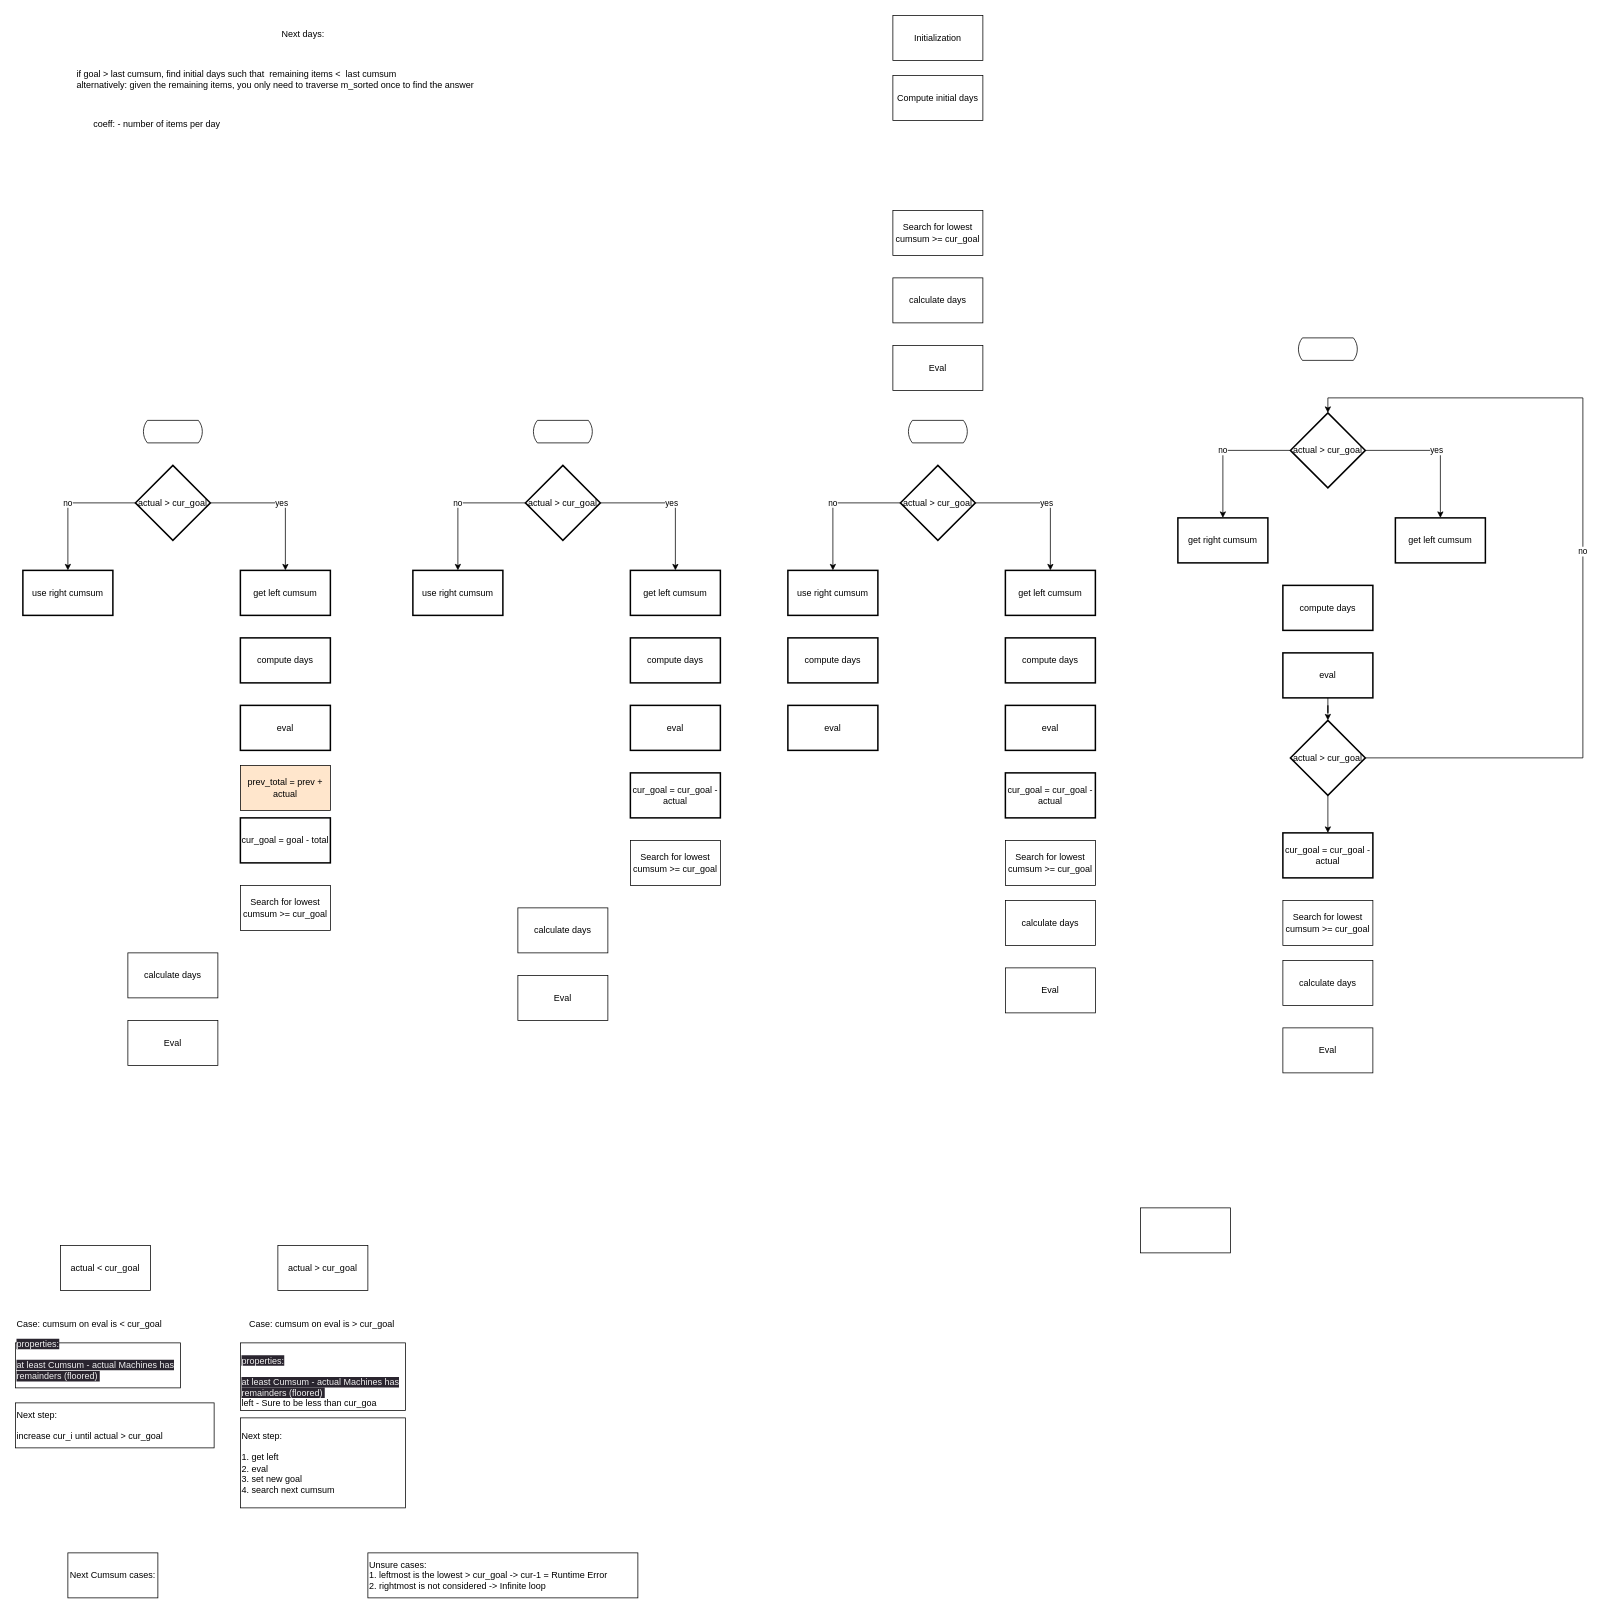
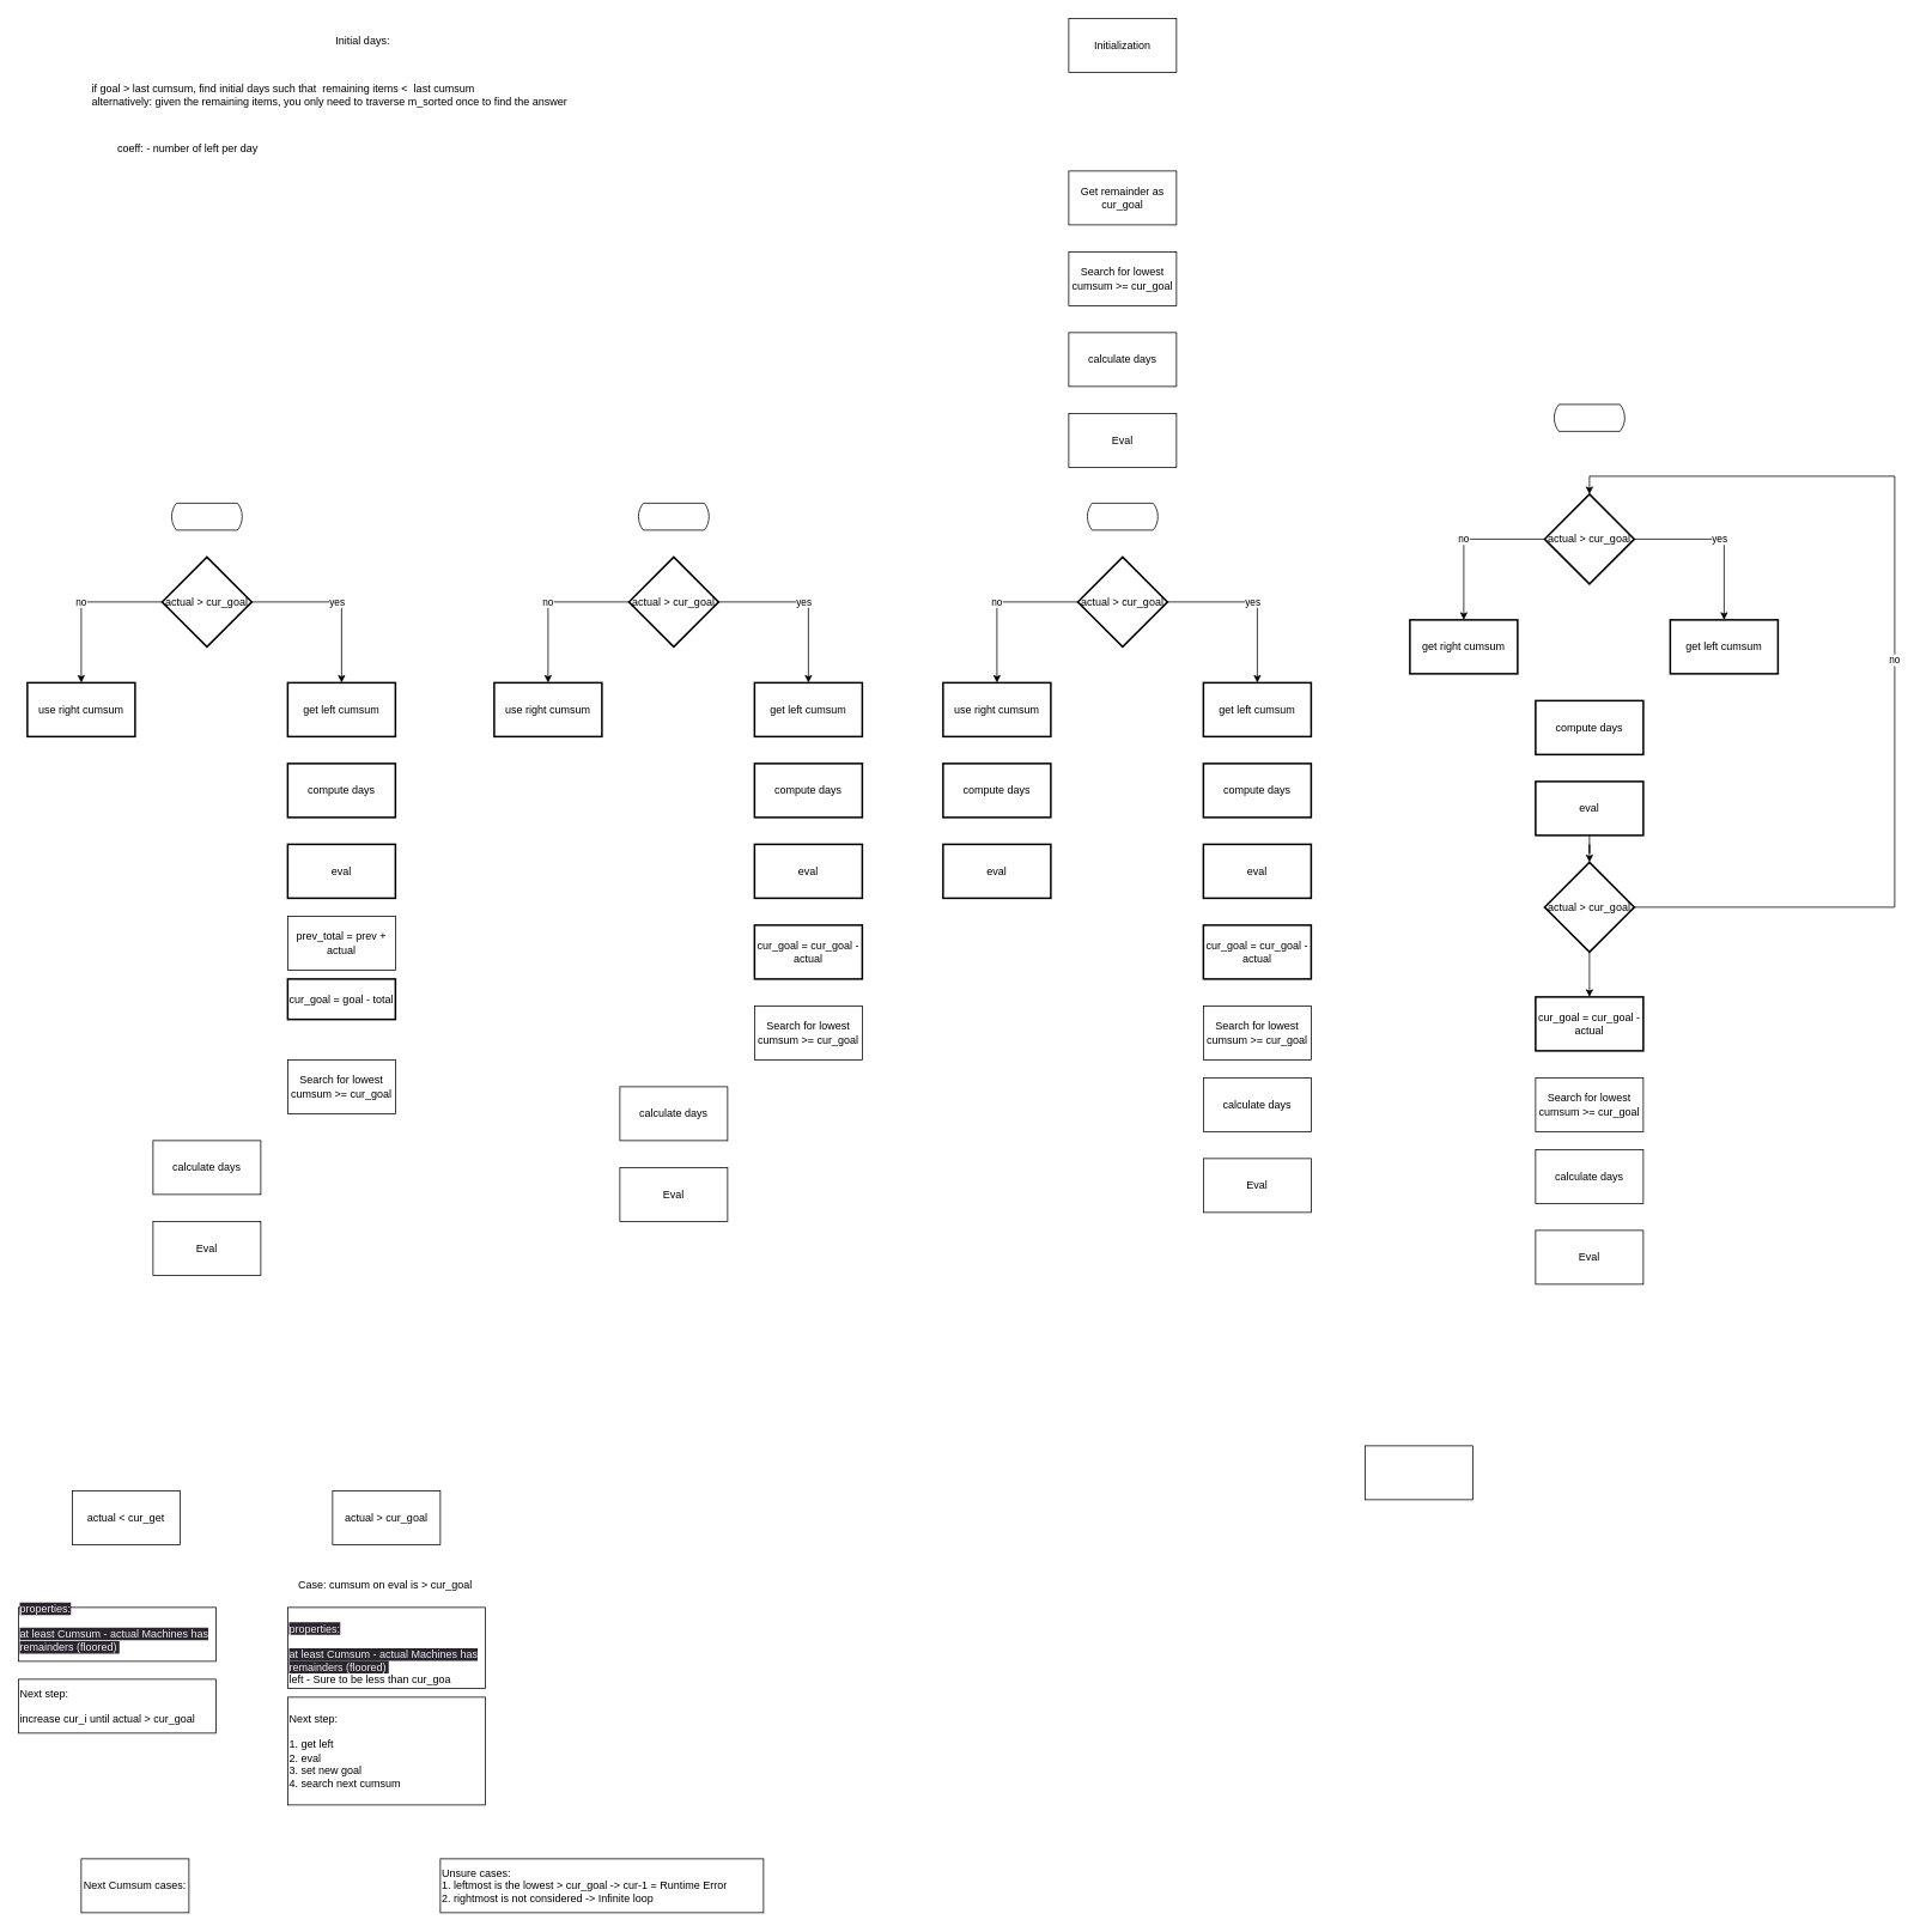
- <mxCell id="73" value="Next days:&amp;nbsp;" style="text;html=1;align=center;verticalAlign=middle;resizable=0;points=[];autosize=1;strokeColor=none;fillColor=none;" vertex="1" parent="1"><mxGeometry x="360" y="30" width="90" height="30" as="geometry" /></mxCell>
+ <mxCell id="73" value="Initial days:&amp;nbsp;" style="text;html=1;align=center;verticalAlign=middle;resizable=0;points=[];autosize=1;strokeColor=none;fillColor=none;" vertex="1" parent="1"><mxGeometry x="360" y="30" width="90" height="30" as="geometry" /></mxCell>
- <mxCell id="4" value="Compute initial days" style="rounded=0;whiteSpace=wrap;html=1;" vertex="1" parent="1"><mxGeometry x="1190" y="100" width="120" height="60" as="geometry" /></mxCell>
- <mxCell id="75" value="coeff: - number of items per day&amp;nbsp;" style="text;html=1;align=center;verticalAlign=middle;resizable=0;points=[];autosize=1;strokeColor=none;fillColor=none;" vertex="1" parent="1"><mxGeometry x="110" y="150" width="200" height="30" as="geometry" /></mxCell>
+ <mxCell id="75" value="coeff: - number of left per day&amp;nbsp;" style="text;html=1;align=center;verticalAlign=middle;resizable=0;points=[];autosize=1;strokeColor=none;fillColor=none;" vertex="1" parent="1"><mxGeometry x="110" y="150" width="200" height="30" as="geometry" /></mxCell>
+ <mxCell id="3" value="Get remainder as cur_goal" style="rounded=0;whiteSpace=wrap;html=1;" vertex="1" parent="1"><mxGeometry x="1190" y="190" width="120" height="60" as="geometry" /></mxCell>
- <mxCell id="62" value="prev_total = prev + actual" style="rounded=0;whiteSpace=wrap;html=1;fillColor=#ffe6cc;" vertex="1" parent="1"><mxGeometry x="320" y="1020" width="120" height="60" as="geometry" /></mxCell>
+ <mxCell id="62" value="prev_total = prev + actual" style="rounded=0;whiteSpace=wrap;html=1;" vertex="1" parent="1"><mxGeometry x="320" y="1020" width="120" height="60" as="geometry" /></mxCell>
- <mxCell id="57" value="cur_goal = goal - total" style="whiteSpace=wrap;html=1;strokeWidth=2;" vertex="1" parent="1"><mxGeometry x="320" y="1090" width="120" height="60" as="geometry" /></mxCell>
+ <mxCell id="57" value="cur_goal = goal - total" style="whiteSpace=wrap;html=1;strokeWidth=2;" vertex="1" parent="1"><mxGeometry x="320" y="1090" width="120" height="45" as="geometry" /></mxCell>
- <mxCell id="64" value="actual &amp;lt; cur_goal" style="whiteSpace=wrap;html=1;" vertex="1" parent="1"><mxGeometry x="80" y="1660" width="120" height="60" as="geometry" /></mxCell>
+ <mxCell id="64" value="actual &amp;lt; cur_get" style="whiteSpace=wrap;html=1;" vertex="1" parent="1"><mxGeometry x="80" y="1660" width="120" height="60" as="geometry" /></mxCell>
- <mxCell id="65" value="Case: cumsum on eval is &amp;lt; cur_goal" style="text;html=1;align=left;verticalAlign=middle;resizable=0;points=[];autosize=1;strokeColor=none;fillColor=none;" vertex="1" parent="1"><mxGeometry x="20" y="1750" width="220" height="30" as="geometry" /></mxCell>
- <mxCell id="69" value="Next step:&lt;br&gt;&lt;br&gt;increase cur_i until actual &amp;gt; cur_goal" style="rounded=0;whiteSpace=wrap;html=1;align=left;" vertex="1" parent="1"><mxGeometry x="20" y="1870" width="265" height="60" as="geometry" /></mxCell>
+ <mxCell id="69" value="Next step:&lt;br&gt;&lt;br&gt;increase cur_i until actual &amp;gt; cur_goal" style="rounded=0;whiteSpace=wrap;html=1;align=left;" vertex="1" parent="1"><mxGeometry x="20" y="1870" width="220" height="60" as="geometry" /></mxCell>
